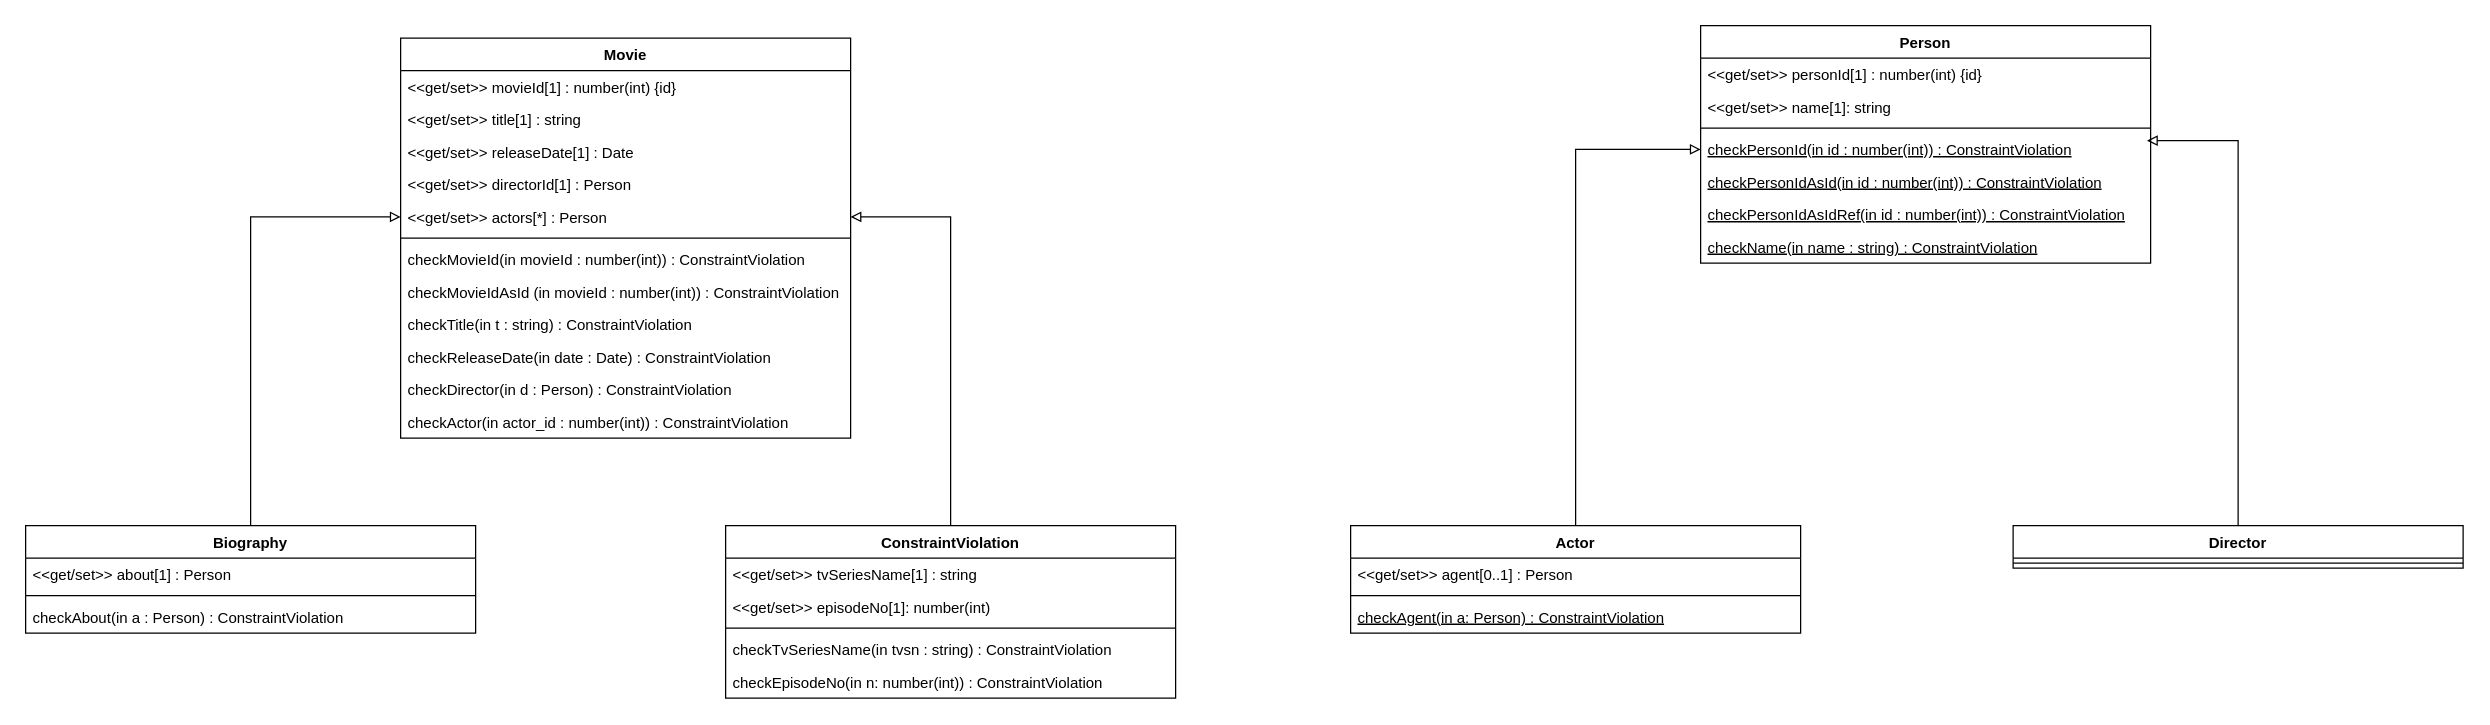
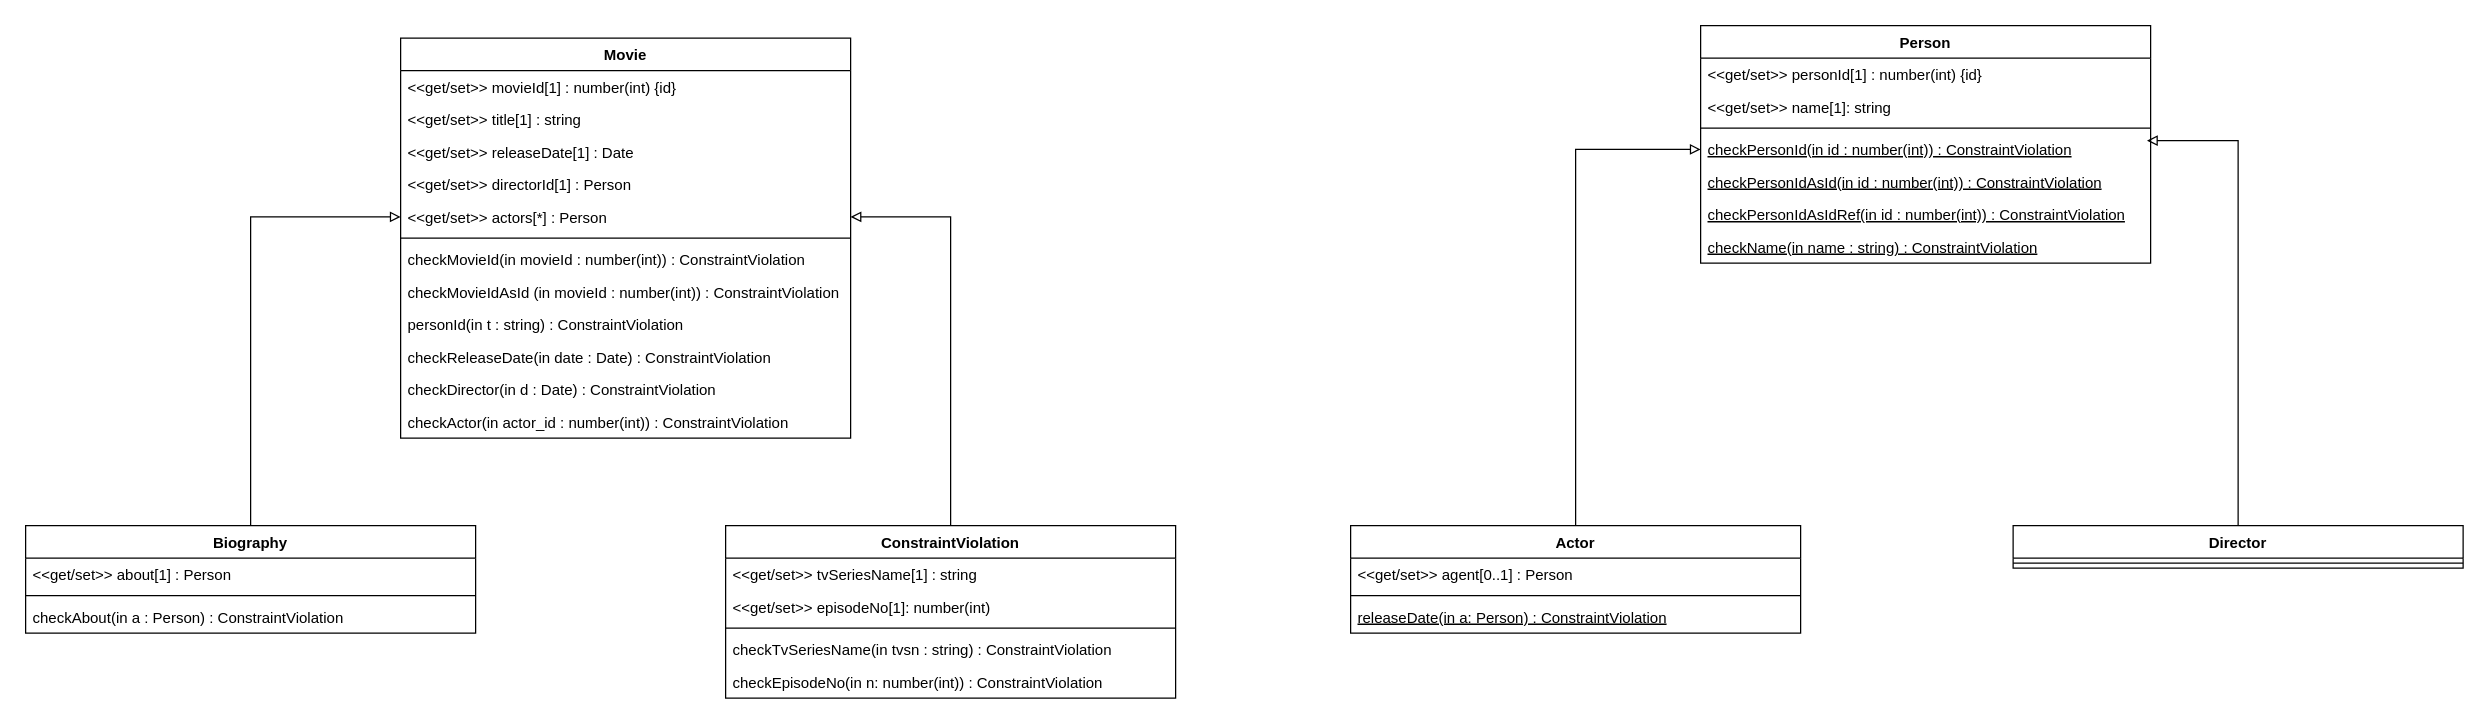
- <mxCell id="32" value="checkTitle(in t : string) : ConstraintViolation" style="text;strokeColor=none;fillColor=none;align=left;verticalAlign=top;spacingLeft=4;spacingRight=4;overflow=hidden;rotatable=0;points=[[0,0.5],[1,0.5]];portConstraint=eastwest;" vertex="1" parent="23"><mxGeometry y="216" width="360" height="26" as="geometry" /></mxCell>
+ <mxCell id="32" value="personId(in t : string) : ConstraintViolation" style="text;strokeColor=none;fillColor=none;align=left;verticalAlign=top;spacingLeft=4;spacingRight=4;overflow=hidden;rotatable=0;points=[[0,0.5],[1,0.5]];portConstraint=eastwest;" vertex="1" parent="23"><mxGeometry y="216" width="360" height="26" as="geometry" /></mxCell>
- <mxCell id="34" value="checkDirector(in d : Person) : ConstraintViolation" style="text;strokeColor=none;fillColor=none;align=left;verticalAlign=top;spacingLeft=4;spacingRight=4;overflow=hidden;rotatable=0;points=[[0,0.5],[1,0.5]];portConstraint=eastwest;" vertex="1" parent="23"><mxGeometry y="268" width="360" height="26" as="geometry" /></mxCell>
+ <mxCell id="34" value="checkDirector(in d : Date) : ConstraintViolation" style="text;strokeColor=none;fillColor=none;align=left;verticalAlign=top;spacingLeft=4;spacingRight=4;overflow=hidden;rotatable=0;points=[[0,0.5],[1,0.5]];portConstraint=eastwest;" vertex="1" parent="23"><mxGeometry y="268" width="360" height="26" as="geometry" /></mxCell>
- <mxCell id="19" value="checkAgent(in a: Person) : ConstraintViolation" style="text;strokeColor=none;fillColor=none;align=left;verticalAlign=top;spacingLeft=4;spacingRight=4;overflow=hidden;rotatable=0;points=[[0,0.5],[1,0.5]];portConstraint=eastwest;fontStyle=4" vertex="1" parent="16"><mxGeometry y="60" width="360" height="26" as="geometry" /></mxCell>
+ <mxCell id="19" value="releaseDate(in a: Person) : ConstraintViolation" style="text;strokeColor=none;fillColor=none;align=left;verticalAlign=top;spacingLeft=4;spacingRight=4;overflow=hidden;rotatable=0;points=[[0,0.5],[1,0.5]];portConstraint=eastwest;fontStyle=4" vertex="1" parent="16"><mxGeometry y="60" width="360" height="26" as="geometry" /></mxCell>
